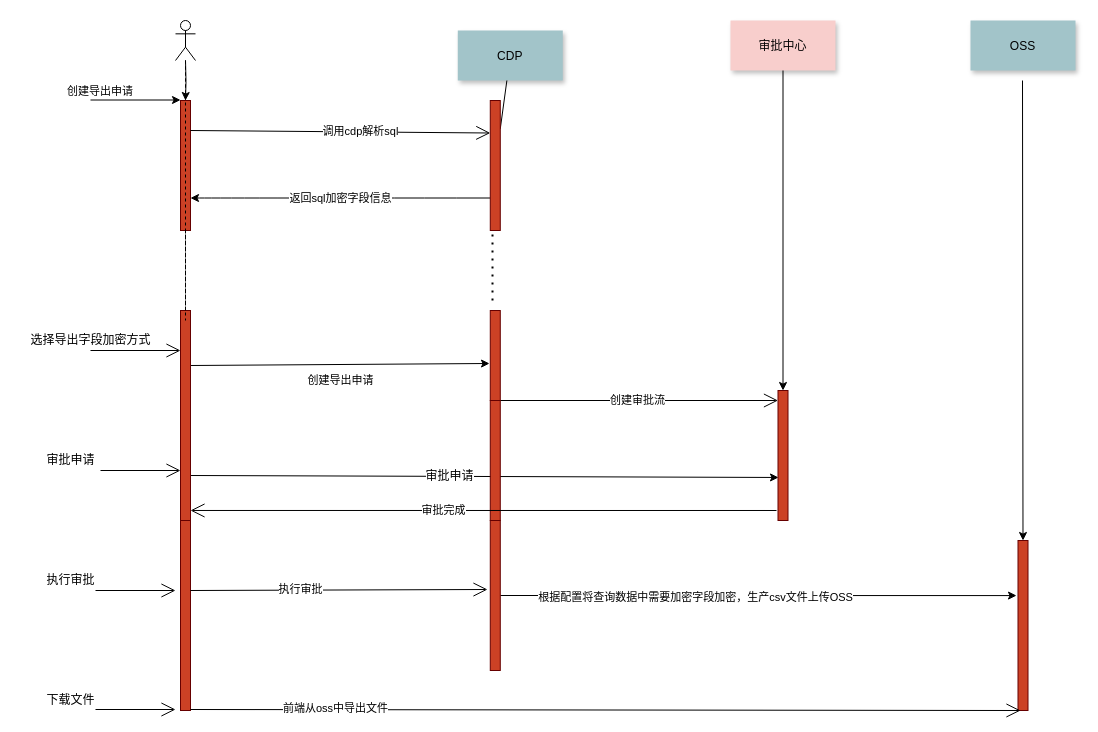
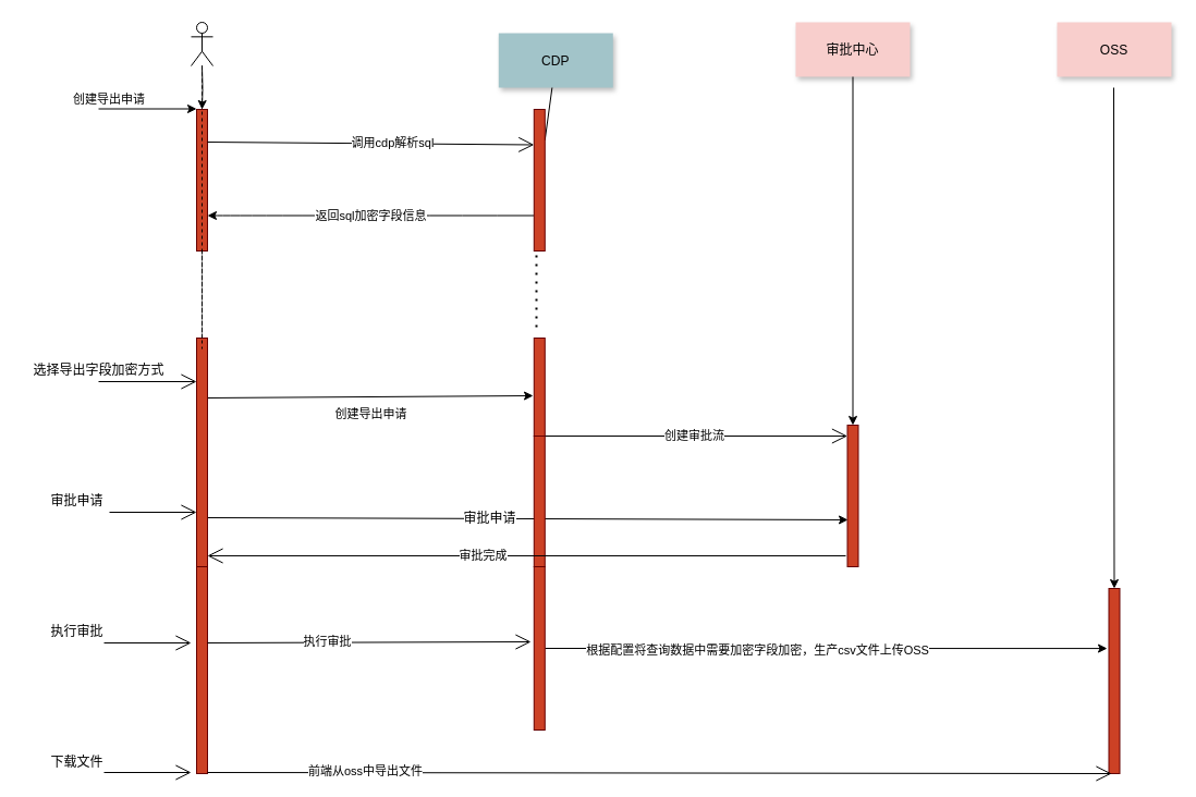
- <mxCell id="41" value="OSS" style="shadow=1;fillColor=#A2C4C9;strokeColor=none" vertex="1" parent="1"><mxGeometry x="970.004" y="20" width="105" height="50" as="geometry" /></mxCell>
+ <mxCell id="41" value="OSS" style="shadow=1;fillColor=#f8cecc;strokeColor=none;" vertex="1" parent="1"><mxGeometry x="970.004" y="20" width="105" height="50" as="geometry" /></mxCell>
